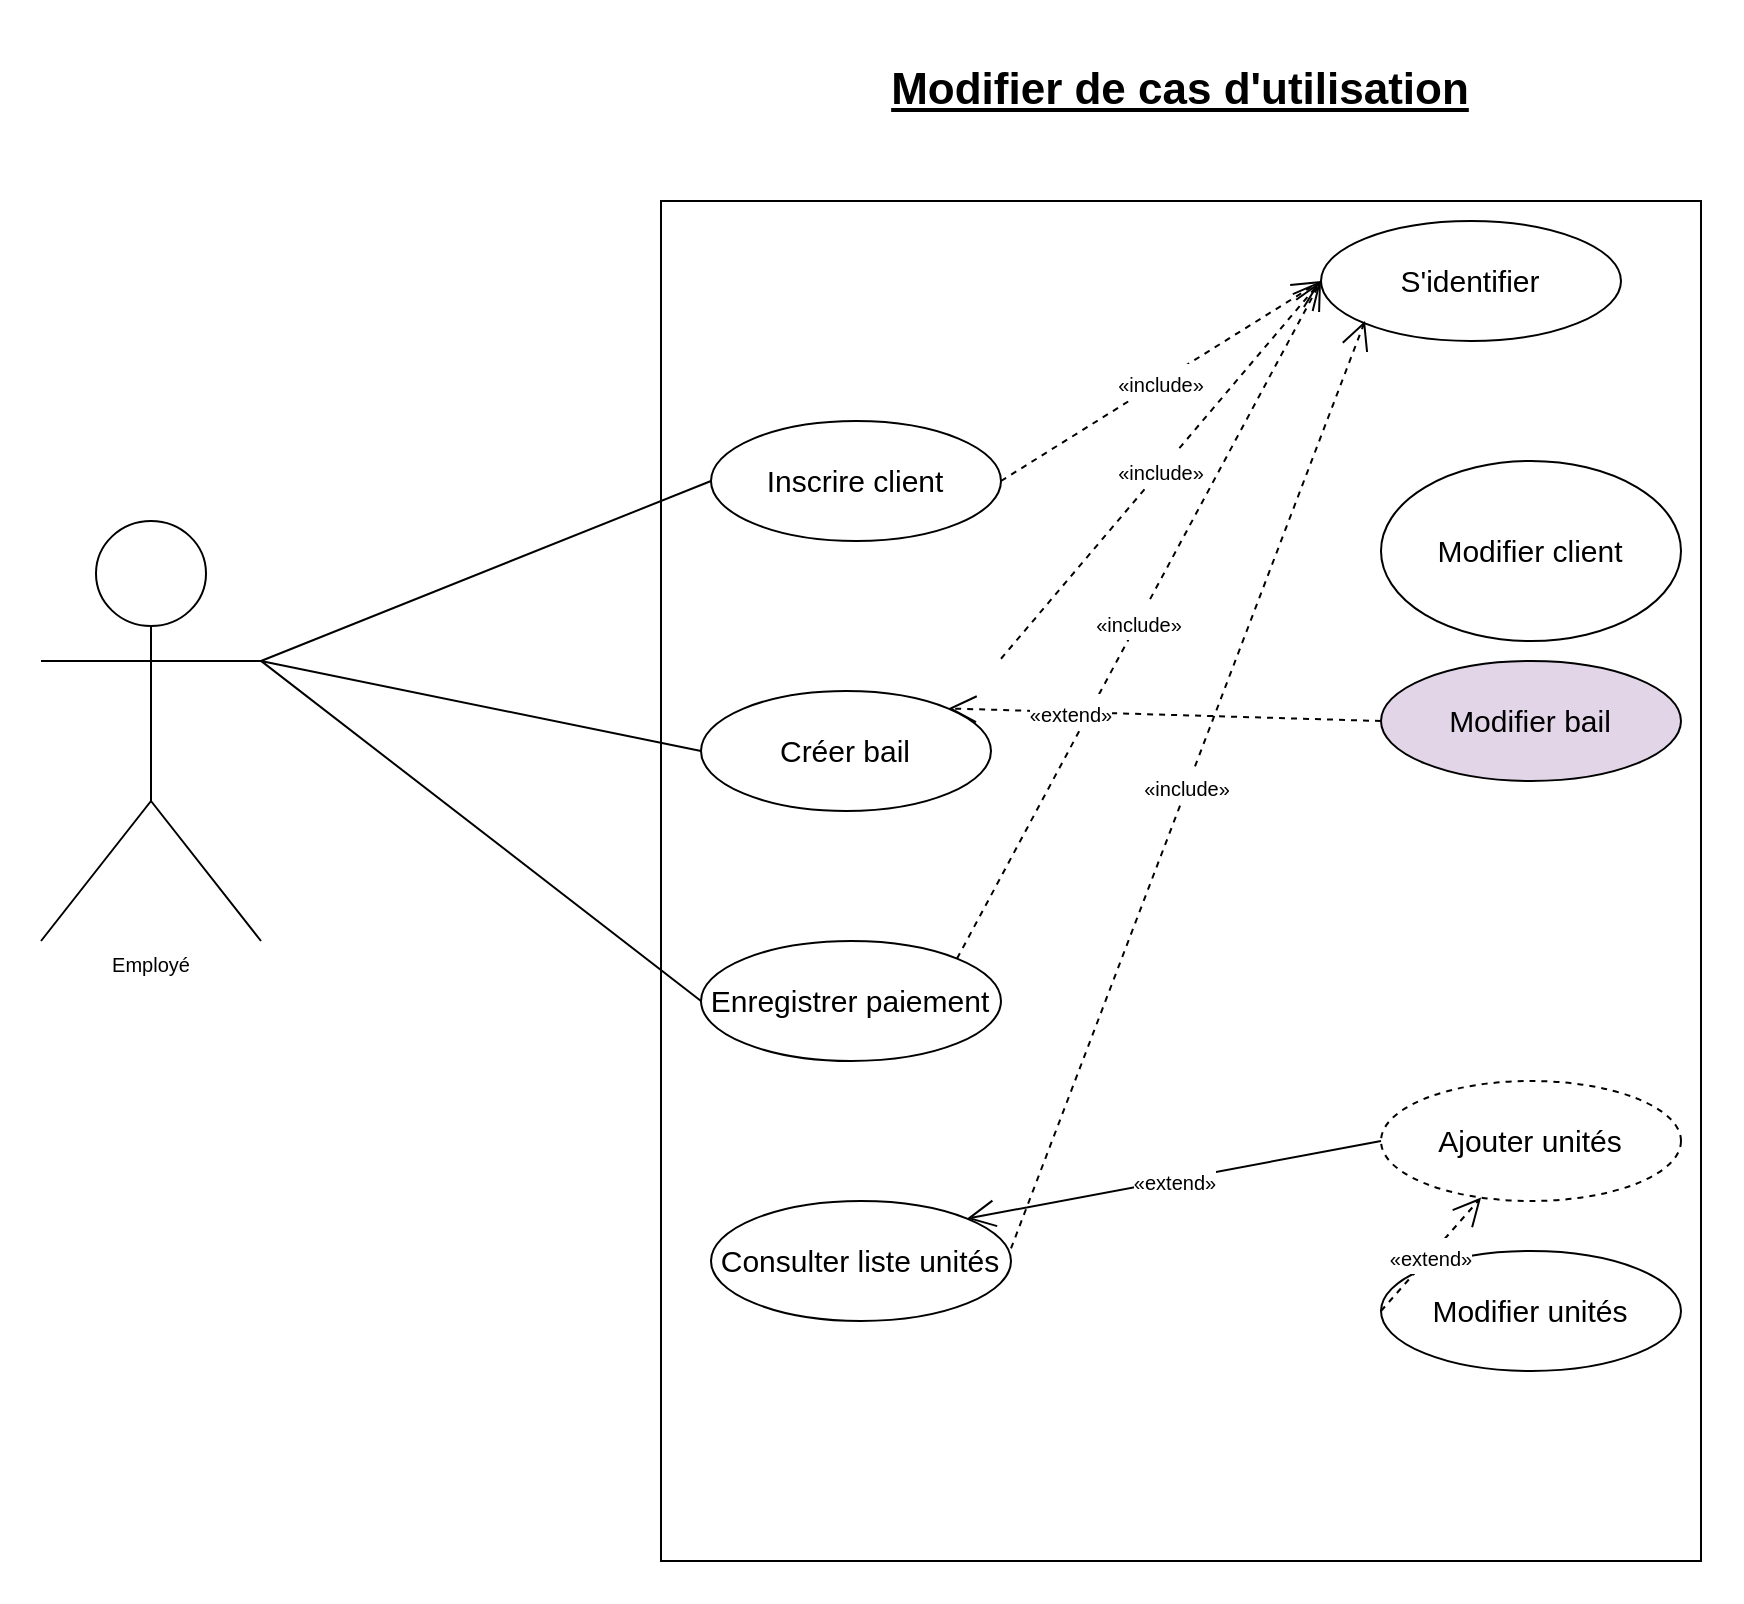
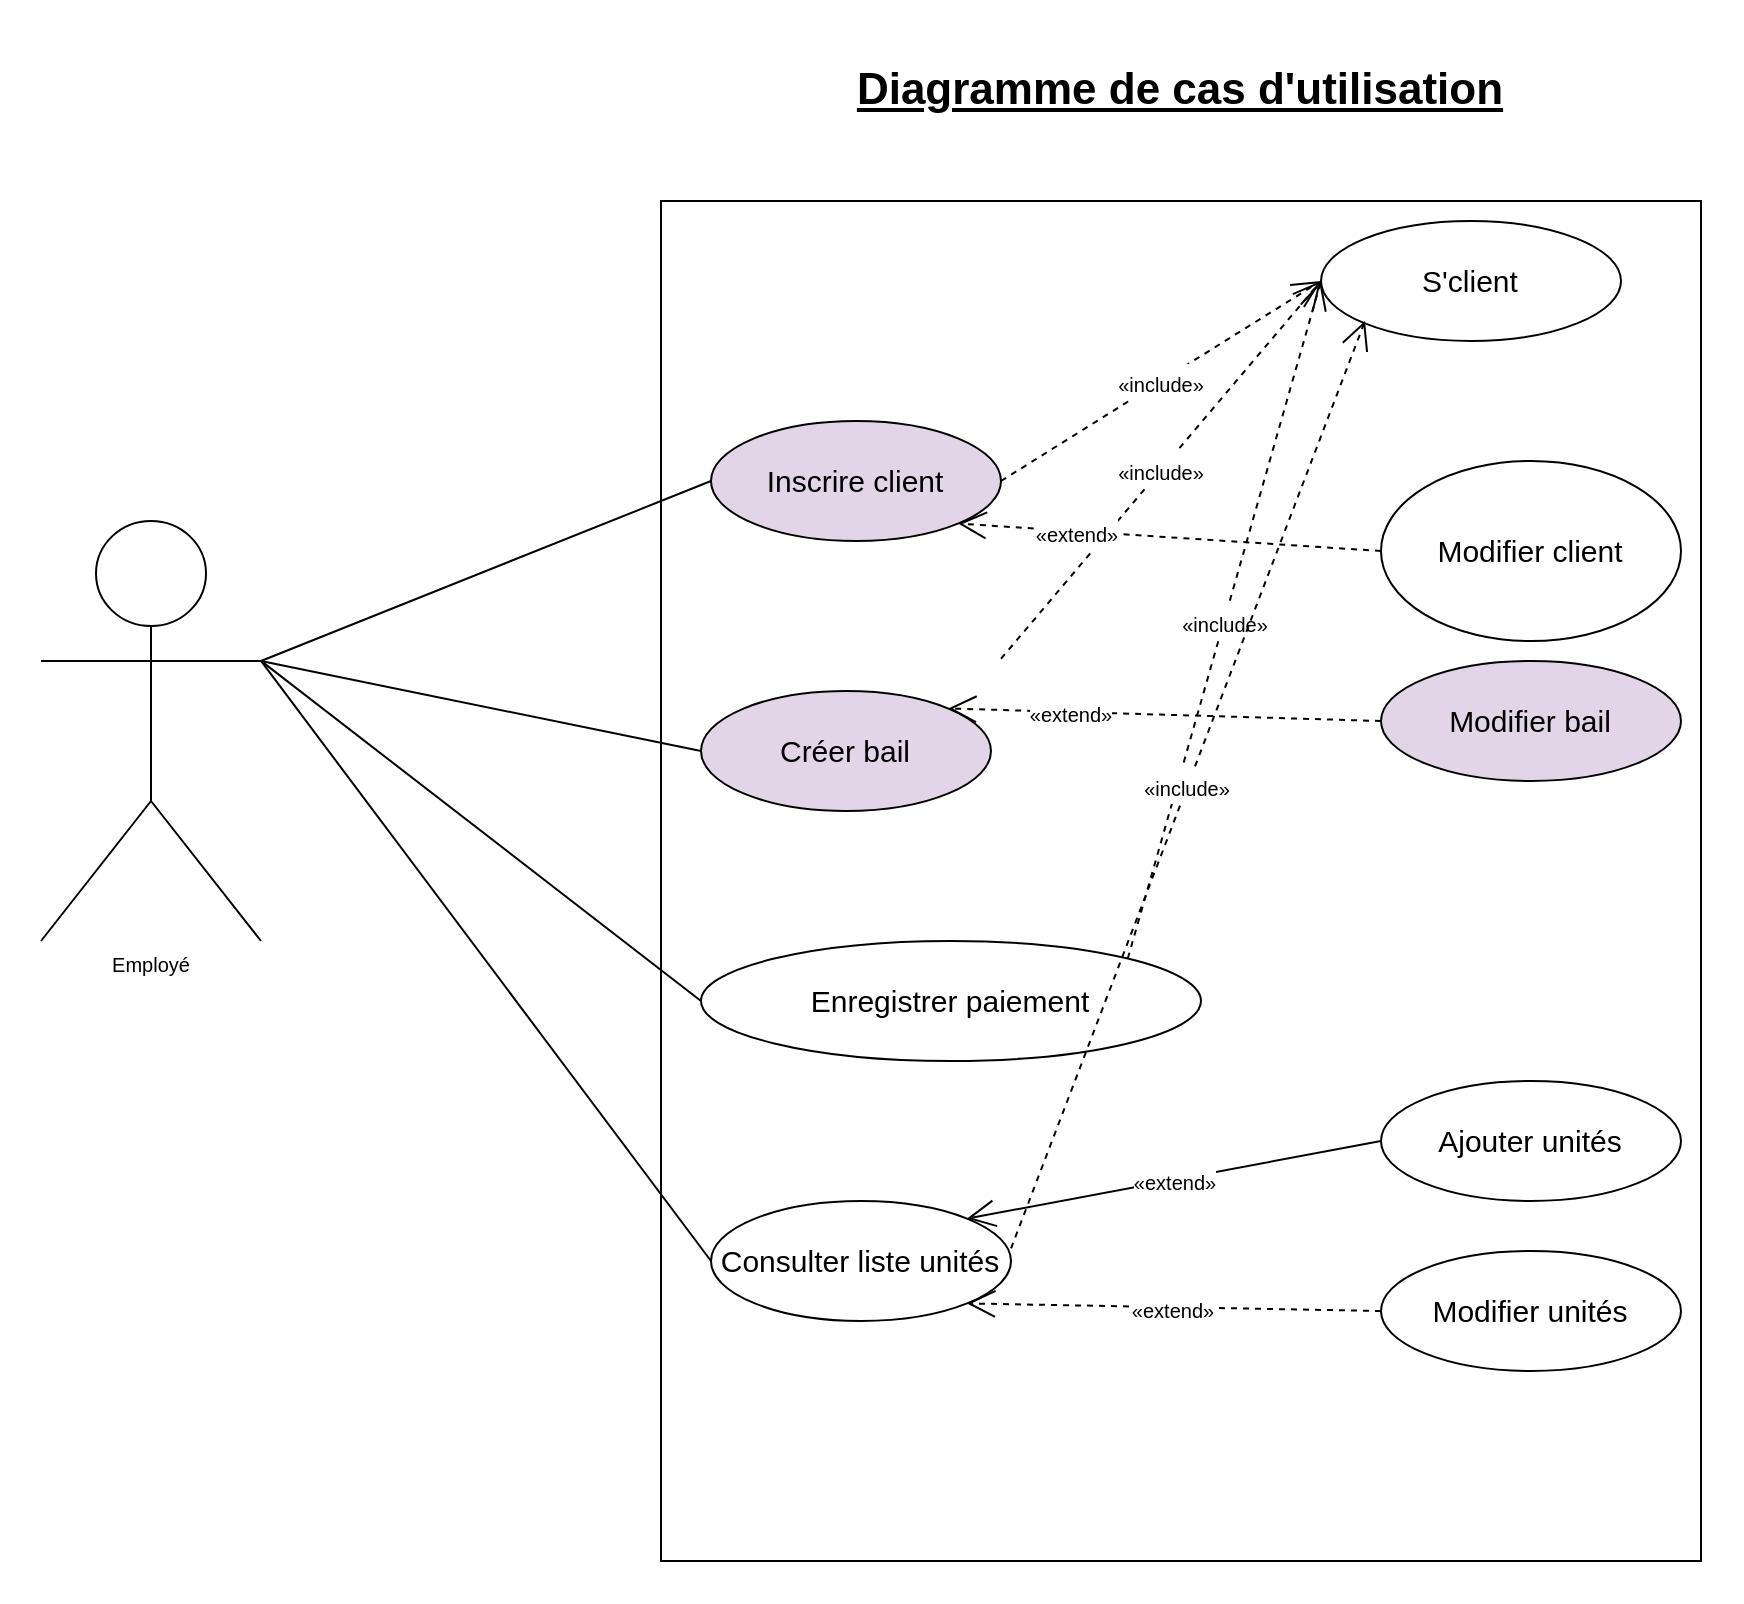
- <mxCell id="23" value="&lt;font size=&quot;1&quot; style=&quot;&quot;&gt;&lt;b style=&quot;&quot;&gt;&lt;u style=&quot;font-size: 22px;&quot;&gt;Modifier de cas d'utilisation&lt;/u&gt;&lt;/b&gt;&lt;/font&gt;" style="text;html=1;strokeColor=none;fillColor=none;align=center;verticalAlign=middle;whiteSpace=wrap;rounded=0;fontSize=10;" parent="1" vertex="1"><mxGeometry x="350" y="20" width="480" height="50" as="geometry" /></mxCell>
+ <mxCell id="23" value="&lt;font size=&quot;1&quot; style=&quot;&quot;&gt;&lt;b style=&quot;&quot;&gt;&lt;u style=&quot;font-size: 22px;&quot;&gt;Diagramme de cas d'utilisation&lt;/u&gt;&lt;/b&gt;&lt;/font&gt;" style="text;html=1;strokeColor=none;fillColor=none;align=center;verticalAlign=middle;whiteSpace=wrap;rounded=0;fontSize=10;" parent="1" vertex="1"><mxGeometry x="350" y="20" width="480" height="50" as="geometry" /></mxCell>
- <mxCell id="7" value="&lt;font style=&quot;font-size: 15px;&quot;&gt;S'identifier&lt;/font&gt;" style="ellipse;whiteSpace=wrap;html=1;" parent="1" vertex="1"><mxGeometry x="660" y="110" width="150" height="60" as="geometry" /></mxCell>
+ <mxCell id="7" value="&lt;font style=&quot;font-size: 15px;&quot;&gt;S'client&lt;/font&gt;" style="ellipse;whiteSpace=wrap;html=1;" parent="1" vertex="1"><mxGeometry x="660" y="110" width="150" height="60" as="geometry" /></mxCell>
- <mxCell id="3" value="&lt;font style=&quot;font-size: 15px;&quot;&gt;Inscrire client&lt;/font&gt;" style="ellipse;whiteSpace=wrap;html=1;" parent="1" vertex="1"><mxGeometry x="355" y="210" width="145" height="60" as="geometry" /></mxCell>
+ <mxCell id="3" value="&lt;font style=&quot;font-size: 15px;&quot;&gt;Inscrire client&lt;/font&gt;" style="ellipse;whiteSpace=wrap;html=1;fillColor=#e1d5e7;" parent="1" vertex="1"><mxGeometry x="355" y="210" width="145" height="60" as="geometry" /></mxCell>
+ <mxCell id="25" value="&lt;span style=&quot;font-family: Arial; font-size: 10px;&quot;&gt;«extend»&lt;/span&gt;" style="endArrow=open;endSize=12;dashed=1;html=1;rounded=0;fontSize=15;entryX=1;entryY=1;entryDx=0;entryDy=0;exitX=0;exitY=0.5;exitDx=0;exitDy=0;" edge="1" parent="1" source="24" target="3"><mxGeometry x="0.436" width="160" relative="1" as="geometry"><mxPoint x="706.23" y="190" as="sourcePoint" /><mxPoint x="519.995" y="228.787" as="targetPoint" /><mxPoint as="offset" /></mxGeometry></mxCell>
- <mxCell id="4" value="&lt;font style=&quot;font-size: 15px;&quot;&gt;Créer bail&lt;/font&gt;" style="ellipse;whiteSpace=wrap;html=1;" parent="1" vertex="1"><mxGeometry x="350" y="345" width="145" height="60" as="geometry" /></mxCell>
+ <mxCell id="4" value="&lt;font style=&quot;font-size: 15px;&quot;&gt;Créer bail&lt;/font&gt;" style="ellipse;whiteSpace=wrap;html=1;fillColor=#e1d5e7;" parent="1" vertex="1"><mxGeometry x="350" y="345" width="145" height="60" as="geometry" /></mxCell>
+ <mxCell id="22" value="" style="endArrow=none;html=1;rounded=0;fontSize=10;entryX=0;entryY=0.5;entryDx=0;entryDy=0;exitX=1;exitY=0.333;exitDx=0;exitDy=0;exitPerimeter=0;" parent="1" source="18" target="5" edge="1"><mxGeometry width="50" height="50" relative="1" as="geometry"><mxPoint x="170" y="370" as="sourcePoint" /><mxPoint x="365" y="510" as="targetPoint" /></mxGeometry></mxCell>
- <mxCell id="6" value="&lt;font style=&quot;font-size: 15px;&quot;&gt;Enregistrer paiement&lt;/font&gt;" style="ellipse;whiteSpace=wrap;html=1;" parent="1" vertex="1"><mxGeometry x="350" y="470" width="150" height="60" as="geometry" /></mxCell>
+ <mxCell id="6" value="&lt;font style=&quot;font-size: 15px;&quot;&gt;Enregistrer paiement&lt;/font&gt;" style="ellipse;whiteSpace=wrap;html=1;" parent="1" vertex="1"><mxGeometry x="350" y="470" width="250" height="60" as="geometry" /></mxCell>
- <mxCell id="9" value="&lt;font style=&quot;font-size: 15px;&quot;&gt;Ajouter&amp;nbsp;&lt;/font&gt;&lt;span style=&quot;font-size: 15px;&quot;&gt;unités&lt;/span&gt;" style="ellipse;whiteSpace=wrap;html=1;dashed=1;" parent="1" vertex="1"><mxGeometry x="690" y="540" width="150" height="60" as="geometry" /></mxCell>
+ <mxCell id="9" value="&lt;font style=&quot;font-size: 15px;&quot;&gt;Ajouter&amp;nbsp;&lt;/font&gt;&lt;span style=&quot;font-size: 15px;&quot;&gt;unités&lt;/span&gt;" style="ellipse;whiteSpace=wrap;html=1;" parent="1" vertex="1"><mxGeometry x="690" y="540" width="150" height="60" as="geometry" /></mxCell>
- <mxCell id="16" value="&lt;span style=&quot;font-family: Arial; font-size: 10px;&quot;&gt;«extend»&lt;/span&gt;" style="endArrow=open;endSize=12;dashed=1;html=1;rounded=0;fontSize=15;exitX=0;exitY=0.5;exitDx=0;exitDy=0;" parent="1" target="9" edge="1" source="10"><mxGeometry width="160" relative="1" as="geometry"><mxPoint x="660" y="710" as="sourcePoint" /><mxPoint x="483.244" y="748.871" as="targetPoint" /></mxGeometry></mxCell>
+ <mxCell id="16" value="&lt;span style=&quot;font-family: Arial; font-size: 10px;&quot;&gt;«extend»&lt;/span&gt;" style="endArrow=open;endSize=12;dashed=1;html=1;rounded=0;fontSize=15;entryX=1;entryY=1;entryDx=0;entryDy=0;exitX=0;exitY=0.5;exitDx=0;exitDy=0;" parent="1" target="5" edge="1" source="10"><mxGeometry width="160" relative="1" as="geometry"><mxPoint x="660" y="710" as="sourcePoint" /><mxPoint x="483.244" y="748.871" as="targetPoint" /></mxGeometry></mxCell>
